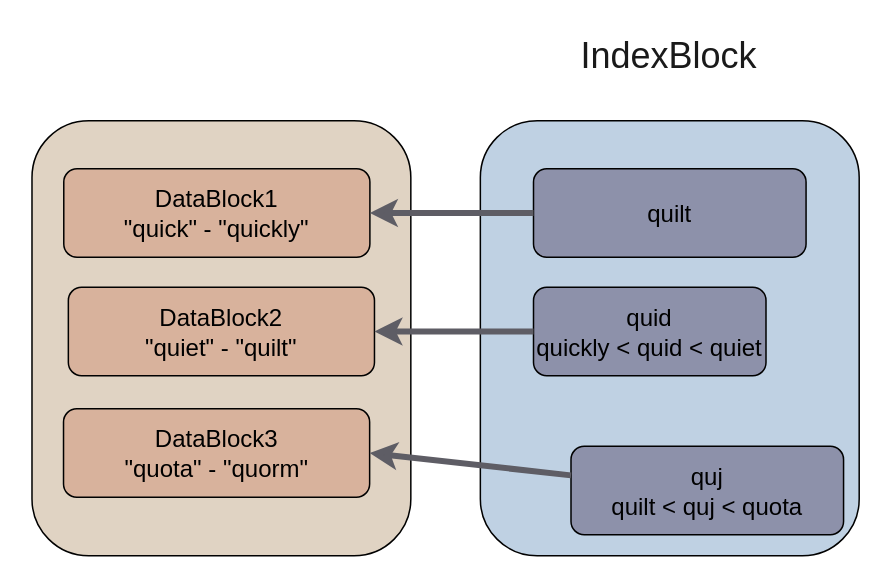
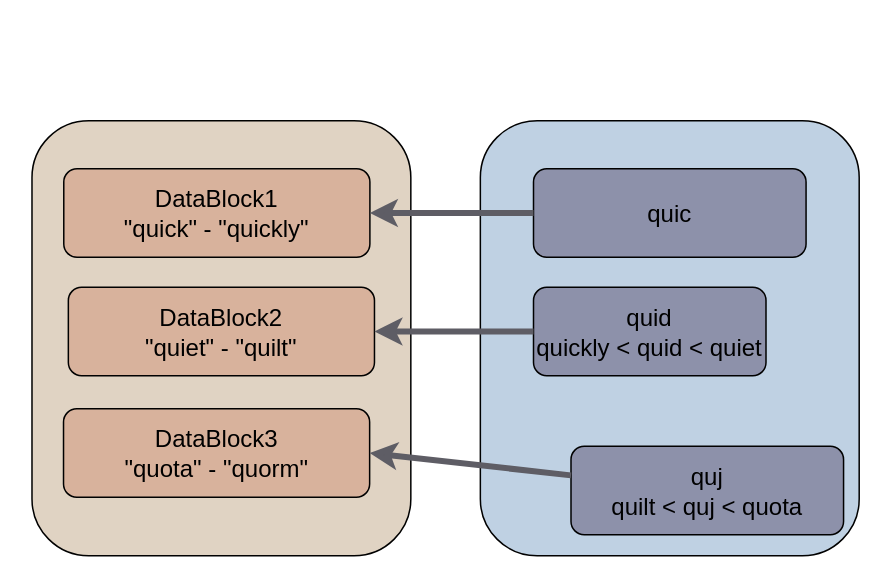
- <mxCell id="10" value="&lt;font color=&quot;#1a1a1a&quot; style=&quot;font-size: 24px;&quot;&gt;IndexBlock&lt;/font&gt;" style="text;html=1;strokeColor=none;fillColor=none;align=center;verticalAlign=middle;whiteSpace=wrap;rounded=0;" vertex="1" parent="1"><mxGeometry x="381.33" y="20" width="129.04" height="34" as="geometry" /></mxCell>
- <mxCell id="7" value="quilt" style="rounded=1;whiteSpace=wrap;html=1;fontSize=16;fillColor=#8D91AA;fontColor=default;labelBackgroundColor=none;container=0;" parent="1" vertex="1"><mxGeometry x="354.997" y="112" width="181.707" height="59" as="geometry" /></mxCell>
+ <mxCell id="7" value="quic" style="rounded=1;whiteSpace=wrap;html=1;fontSize=16;fillColor=#8D91AA;fontColor=default;labelBackgroundColor=none;container=0;" parent="1" vertex="1"><mxGeometry x="354.997" y="112" width="181.707" height="59" as="geometry" /></mxCell>
